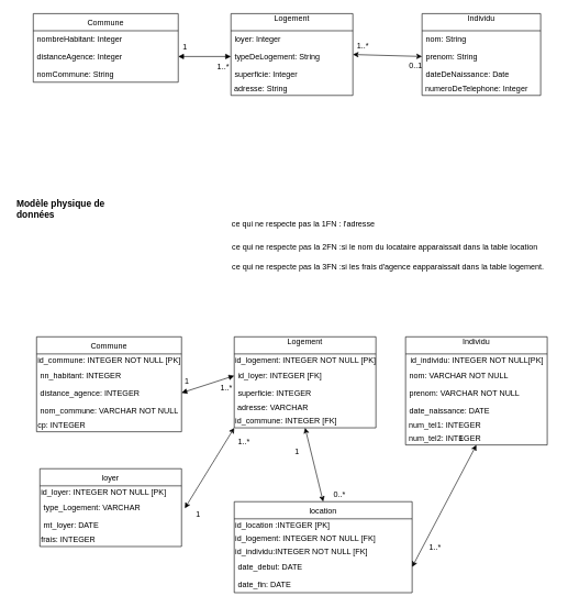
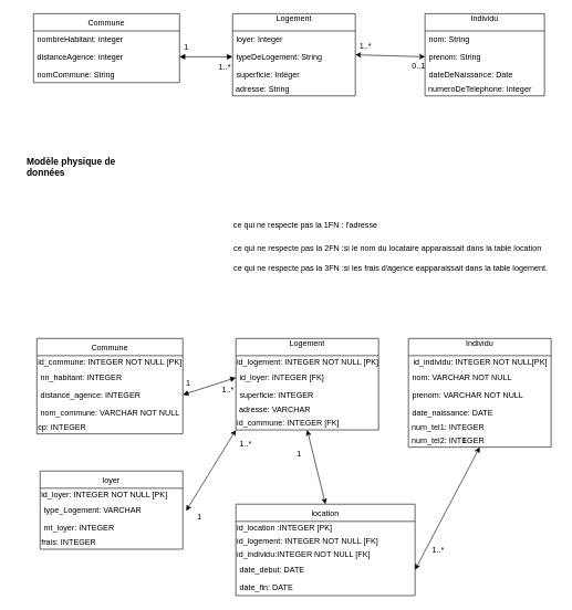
- <mxCell id="55" value="&lt;b&gt;&lt;font style=&quot;font-size: 14px&quot;&gt;Modèle physique de données&lt;/font&gt;&lt;/b&gt;" style="text;html=1;strokeColor=none;fillColor=none;spacing=5;spacingTop=-20;whiteSpace=wrap;overflow=hidden;rounded=0;" vertex="1" parent="1"><mxGeometry x="20" y="310" width="190" height="20" as="geometry" /></mxCell>
+ <mxCell id="55" value="&lt;b&gt;&lt;font style=&quot;font-size: 14px&quot;&gt;Modèle physique de données&lt;/font&gt;&lt;/b&gt;" style="text;html=1;strokeColor=none;fillColor=none;spacing=5;spacingTop=-20;whiteSpace=wrap;overflow=hidden;rounded=0;" vertex="1" parent="1"><mxGeometry x="35" y="245" width="190" height="20" as="geometry" /></mxCell>
- <mxCell id="49" value="0..*" style="text;html=1;strokeColor=none;fillColor=none;align=center;verticalAlign=middle;whiteSpace=wrap;rounded=0;" vertex="1" parent="1"><mxGeometry x="495" y="740" width="40" height="20" as="geometry" /></mxCell>
- <mxCell id="63" value="mt_loyer: DATE" style="text;strokeColor=none;fillColor=none;align=left;verticalAlign=top;spacingLeft=4;spacingRight=4;overflow=hidden;rotatable=0;points=[[0,0.5],[1,0.5]];portConstraint=eastwest;" vertex="1" parent="60"><mxGeometry y="72" width="215" height="26" as="geometry" /></mxCell>
+ <mxCell id="63" value="mt_loyer: INTEGER" style="text;strokeColor=none;fillColor=none;align=left;verticalAlign=top;spacingLeft=4;spacingRight=4;overflow=hidden;rotatable=0;points=[[0,0.5],[1,0.5]];portConstraint=eastwest;" vertex="1" parent="60"><mxGeometry y="72" width="215" height="26" as="geometry" /></mxCell>
